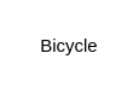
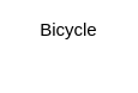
- <mxCell id="2" value="Bicycle" style="text;html=1;resizable=0;autosize=1;align=center;verticalAlign=middle;points=[];fillColor=none;strokeColor=none;rounded=0;" vertex="1" parent="1"><mxGeometry x="20" y="20" width="50" height="20" as="geometry" /></mxCell>
+ <mxCell id="2" value="Bicycle" style="text;html=1;resizable=0;autosize=1;align=center;verticalAlign=middle;points=[];fillColor=none;strokeColor=none;rounded=0;" vertex="1" parent="1"><mxGeometry x="20" y="10" width="50" height="20" as="geometry" /></mxCell>
